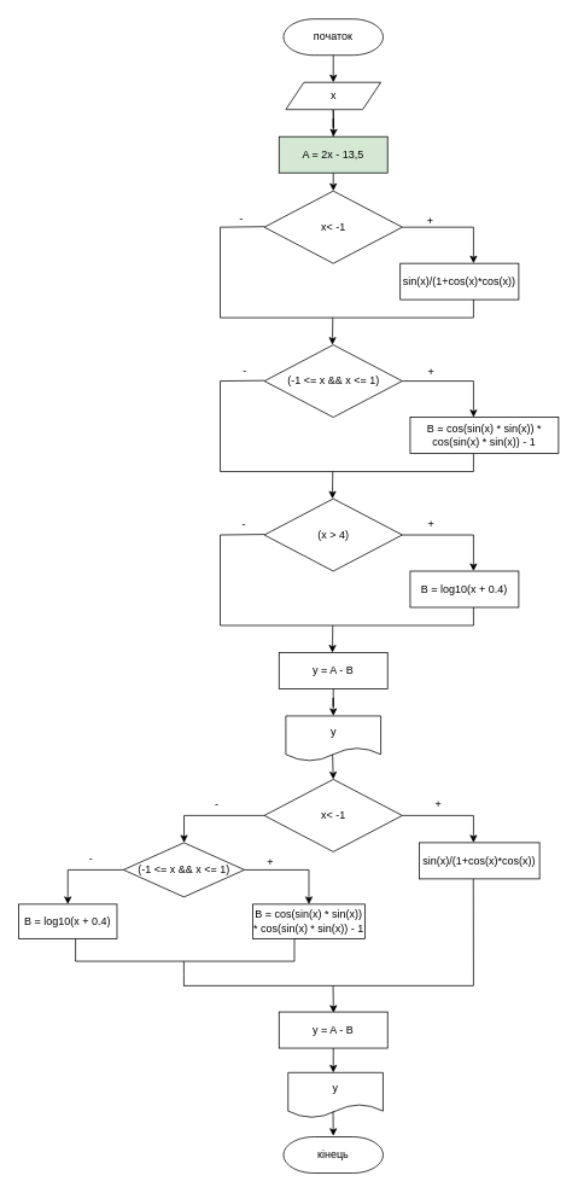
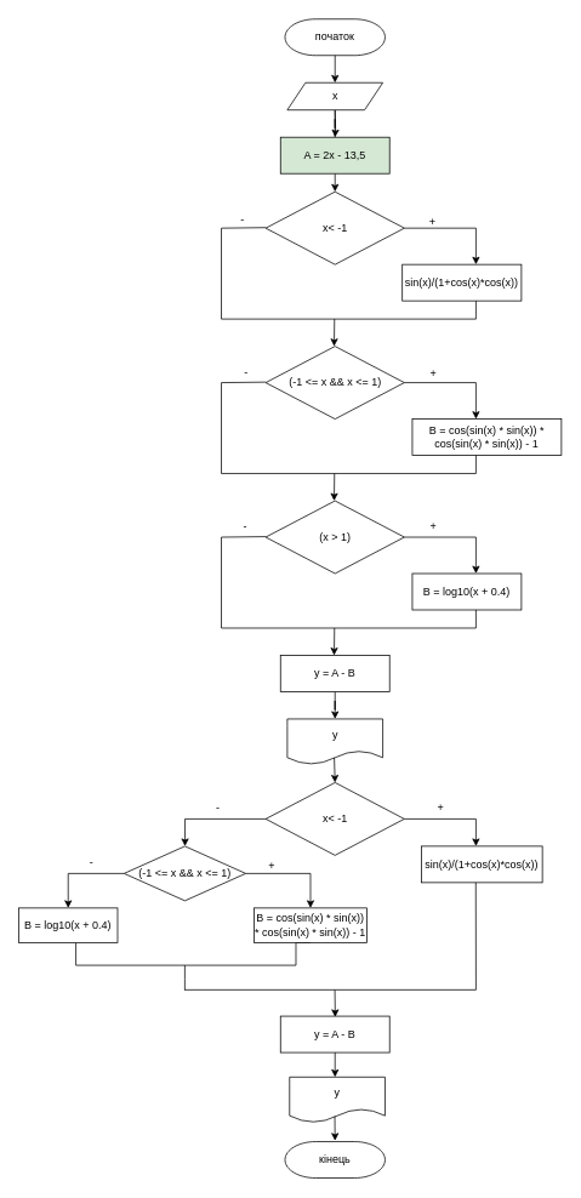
- <mxCell id="24" value="(x &amp;gt; 4)" style="rhombus;whiteSpace=wrap;html=1;" vertex="1" parent="1"><mxGeometry x="291.75" y="550" width="152.5" height="80" as="geometry" /></mxCell>
+ <mxCell id="24" value="(x &amp;gt; 1)" style="rhombus;whiteSpace=wrap;html=1;" vertex="1" parent="1"><mxGeometry x="291.75" y="550" width="152.5" height="80" as="geometry" /></mxCell>
